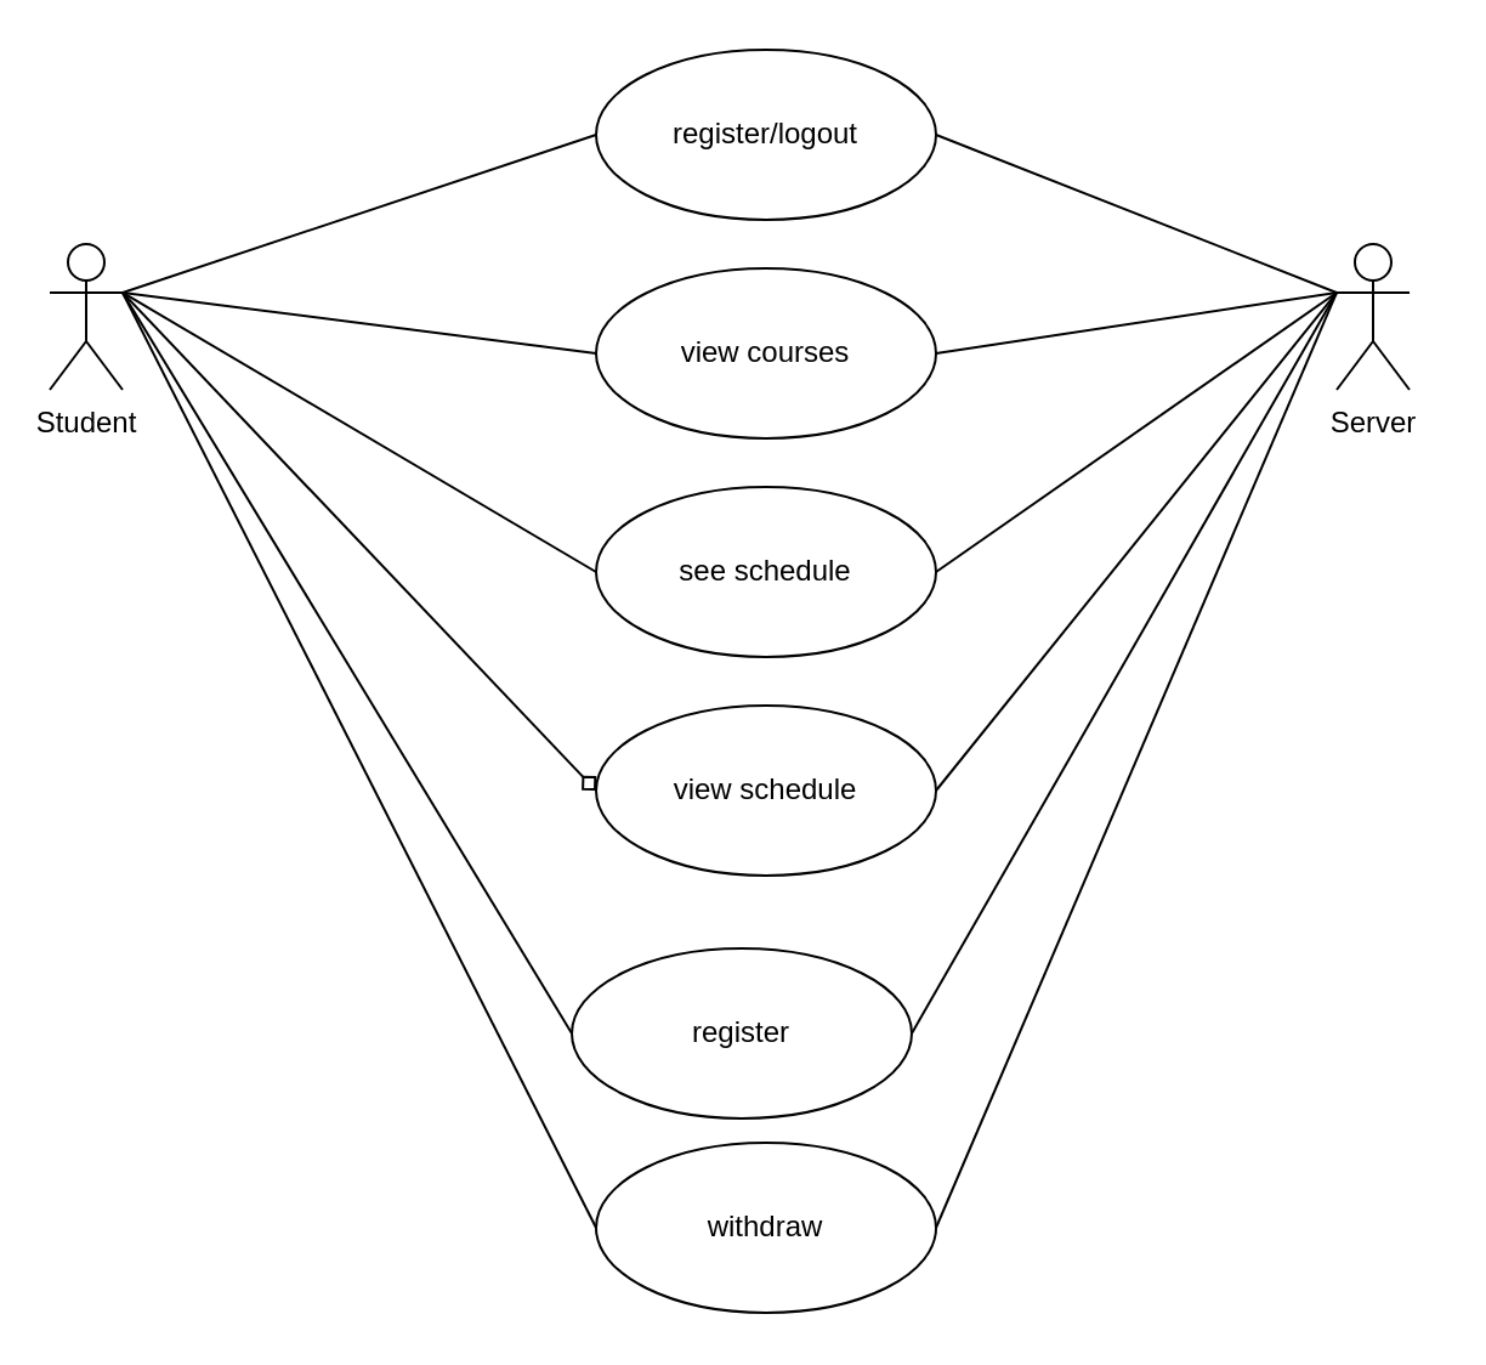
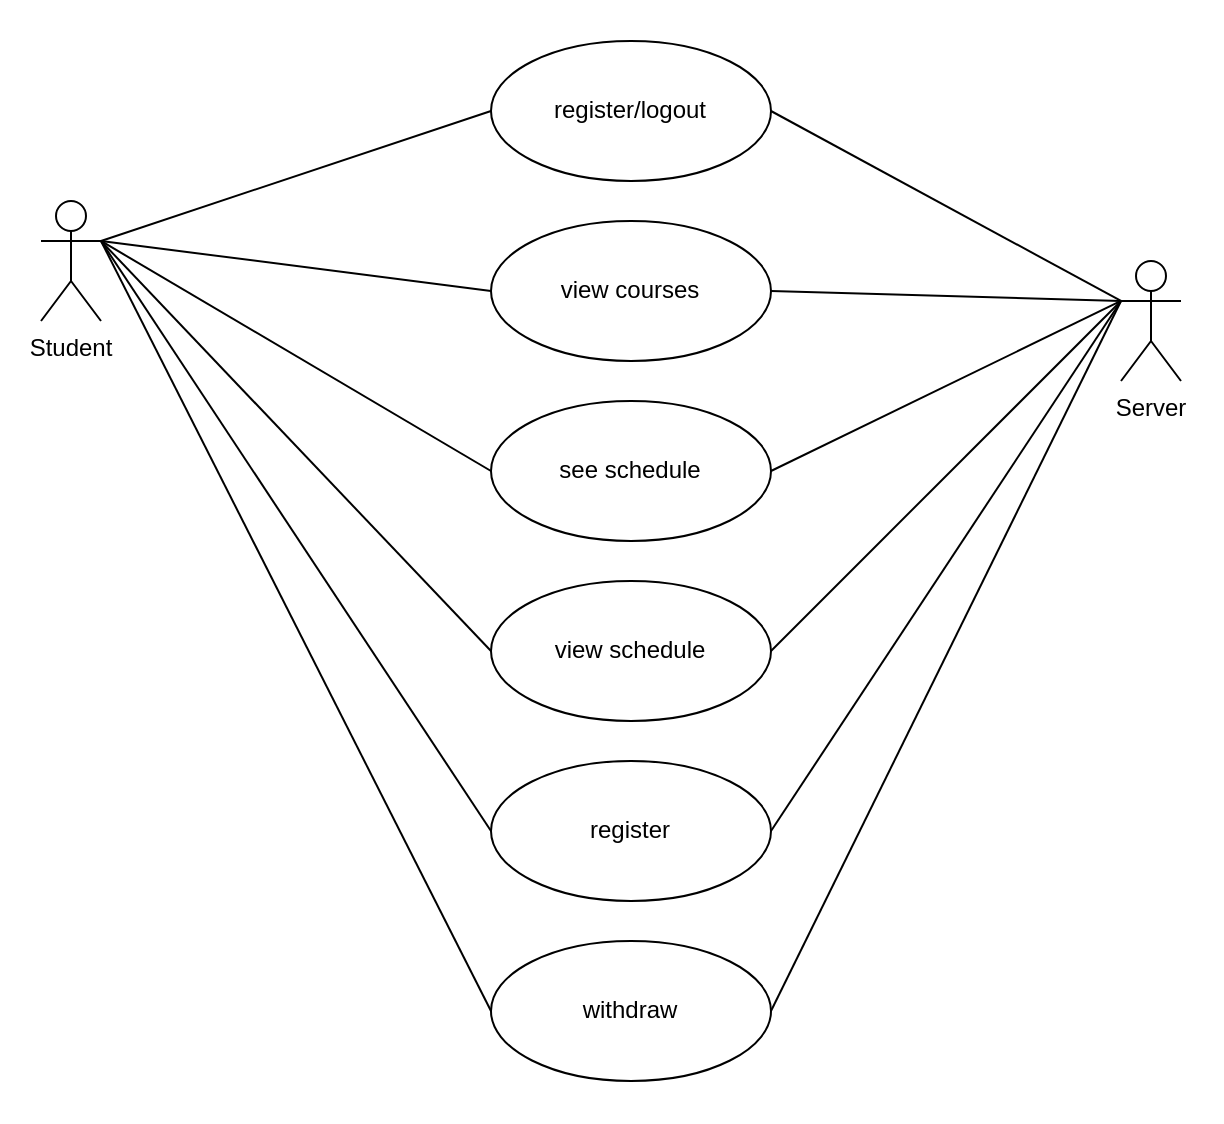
- <mxCell id="16" value="Server&lt;br&gt;" style="shape=umlActor;verticalLabelPosition=bottom;labelBackgroundColor=#ffffff;verticalAlign=top;html=1;" parent="1" vertex="1"><mxGeometry x="550" y="100" width="30" height="60" as="geometry" /></mxCell>
+ <mxCell id="16" value="Server&lt;br&gt;" style="shape=umlActor;verticalLabelPosition=bottom;labelBackgroundColor=#ffffff;verticalAlign=top;html=1;" parent="1" vertex="1"><mxGeometry x="560" y="130" width="30" height="60" as="geometry" /></mxCell>
- <mxCell id="5" style="edgeStyle=none;rounded=0;orthogonalLoop=1;jettySize=auto;html=1;exitX=1;exitY=0.333;exitDx=0;exitDy=0;exitPerimeter=0;entryX=0;entryY=0.5;entryDx=0;entryDy=0;endArrow=diamond;endFill=0;" parent="1" source="7" target="15" edge="1"><mxGeometry relative="1" as="geometry" /></mxCell>
+ <mxCell id="5" style="edgeStyle=none;rounded=0;orthogonalLoop=1;jettySize=auto;html=1;exitX=1;exitY=0.333;exitDx=0;exitDy=0;exitPerimeter=0;entryX=0;entryY=0.5;entryDx=0;entryDy=0;endArrow=none;endFill=0;" parent="1" source="7" target="15" edge="1"><mxGeometry relative="1" as="geometry" /></mxCell>
- <mxCell id="18" value="register&lt;br&gt;" style="ellipse;whiteSpace=wrap;html=1;" vertex="1" parent="1"><mxGeometry x="235" y="390" width="140" height="70" as="geometry" /></mxCell>
+ <mxCell id="18" value="register&lt;br&gt;" style="ellipse;whiteSpace=wrap;html=1;" vertex="1" parent="1"><mxGeometry x="245" y="380" width="140" height="70" as="geometry" /></mxCell>
